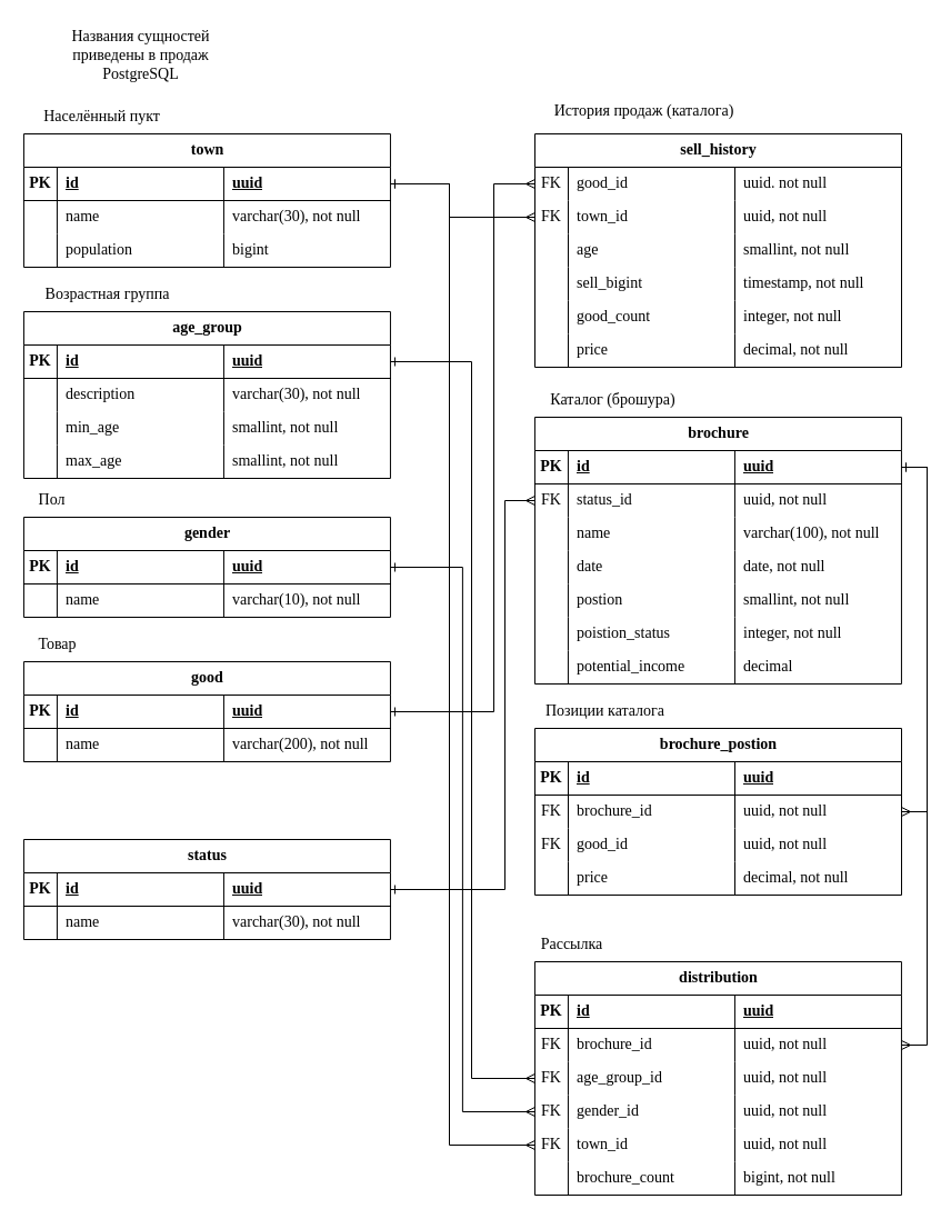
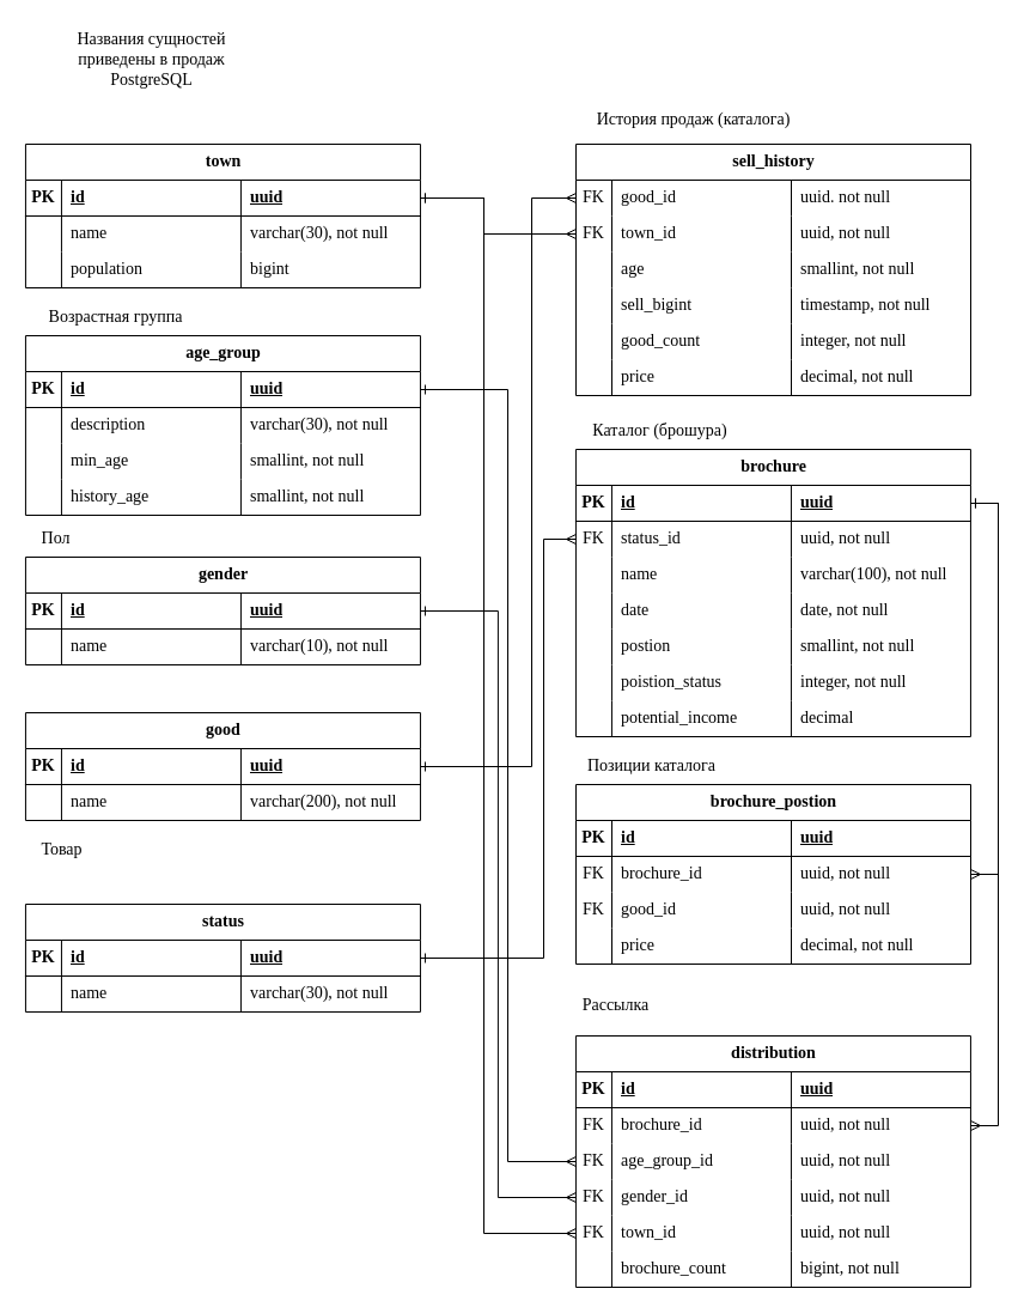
- <mxCell id="108" value="Населённый пукт" style="text;html=1;align=center;verticalAlign=middle;resizable=0;points=[];autosize=1;strokeColor=none;fillColor=none;fontSize=14;fontFamily=Times New Roman;" parent="1" vertex="1"><mxGeometry x="25.94" y="90" width="130" height="30" as="geometry" /></mxCell>
- <mxCell id="17" value="max_age" style="shape=partialRectangle;connectable=0;fillColor=none;top=0;left=0;bottom=0;right=0;align=left;spacingLeft=6;overflow=hidden;whiteSpace=wrap;html=1;fontSize=14;fontFamily=Times New Roman;" parent="15" vertex="1"><mxGeometry x="30" width="150" height="30" as="geometry"><mxRectangle width="150" height="30" as="alternateBounds" /></mxGeometry></mxCell>
+ <mxCell id="17" value="history_age" style="shape=partialRectangle;connectable=0;fillColor=none;top=0;left=0;bottom=0;right=0;align=left;spacingLeft=6;overflow=hidden;whiteSpace=wrap;html=1;fontSize=14;fontFamily=Times New Roman;" parent="15" vertex="1"><mxGeometry x="30" width="150" height="30" as="geometry"><mxRectangle width="150" height="30" as="alternateBounds" /></mxGeometry></mxCell>
- <mxCell id="112" value="Товар" style="text;html=1;align=center;verticalAlign=middle;resizable=0;points=[];autosize=1;strokeColor=none;fillColor=none;fontSize=14;fontFamily=Times New Roman;" parent="1" vertex="1"><mxGeometry x="20.94" y="565" width="60" height="30" as="geometry" /></mxCell>
+ <mxCell id="112" value="Товар" style="text;html=1;align=center;verticalAlign=middle;resizable=0;points=[];autosize=1;strokeColor=none;fillColor=none;fontSize=14;fontFamily=Times New Roman;" parent="1" vertex="1"><mxGeometry x="20.94" y="695" width="60" height="30" as="geometry" /></mxCell>
- <mxCell id="157" value="Рассылка" style="text;html=1;align=center;verticalAlign=middle;resizable=0;points=[];autosize=1;strokeColor=none;fillColor=none;fontFamily=Times New Roman;fontSize=14;" parent="1" vertex="1"><mxGeometry x="474" y="835" width="80" height="30" as="geometry" /></mxCell>
+ <mxCell id="157" value="Рассылка" style="text;html=1;align=center;verticalAlign=middle;resizable=0;points=[];autosize=1;strokeColor=none;fillColor=none;fontFamily=Times New Roman;fontSize=14;" parent="1" vertex="1"><mxGeometry x="474" y="825" width="80" height="30" as="geometry" /></mxCell>
